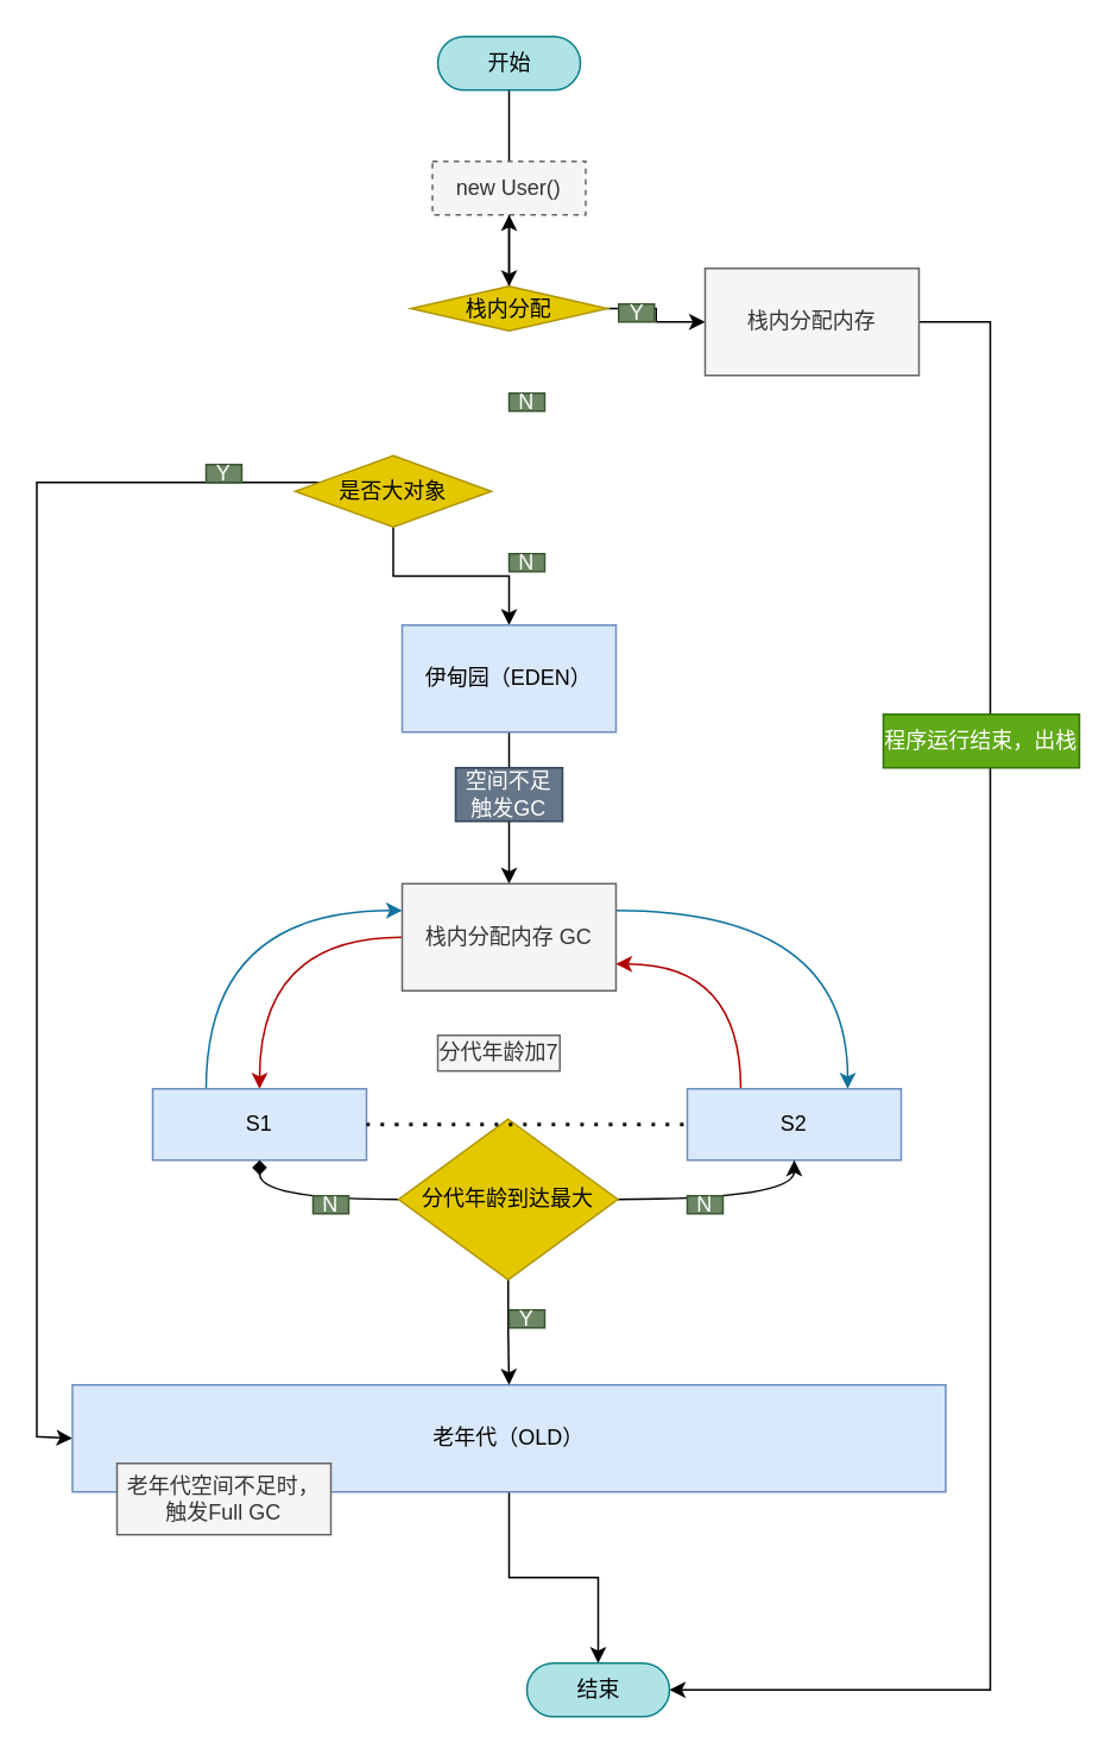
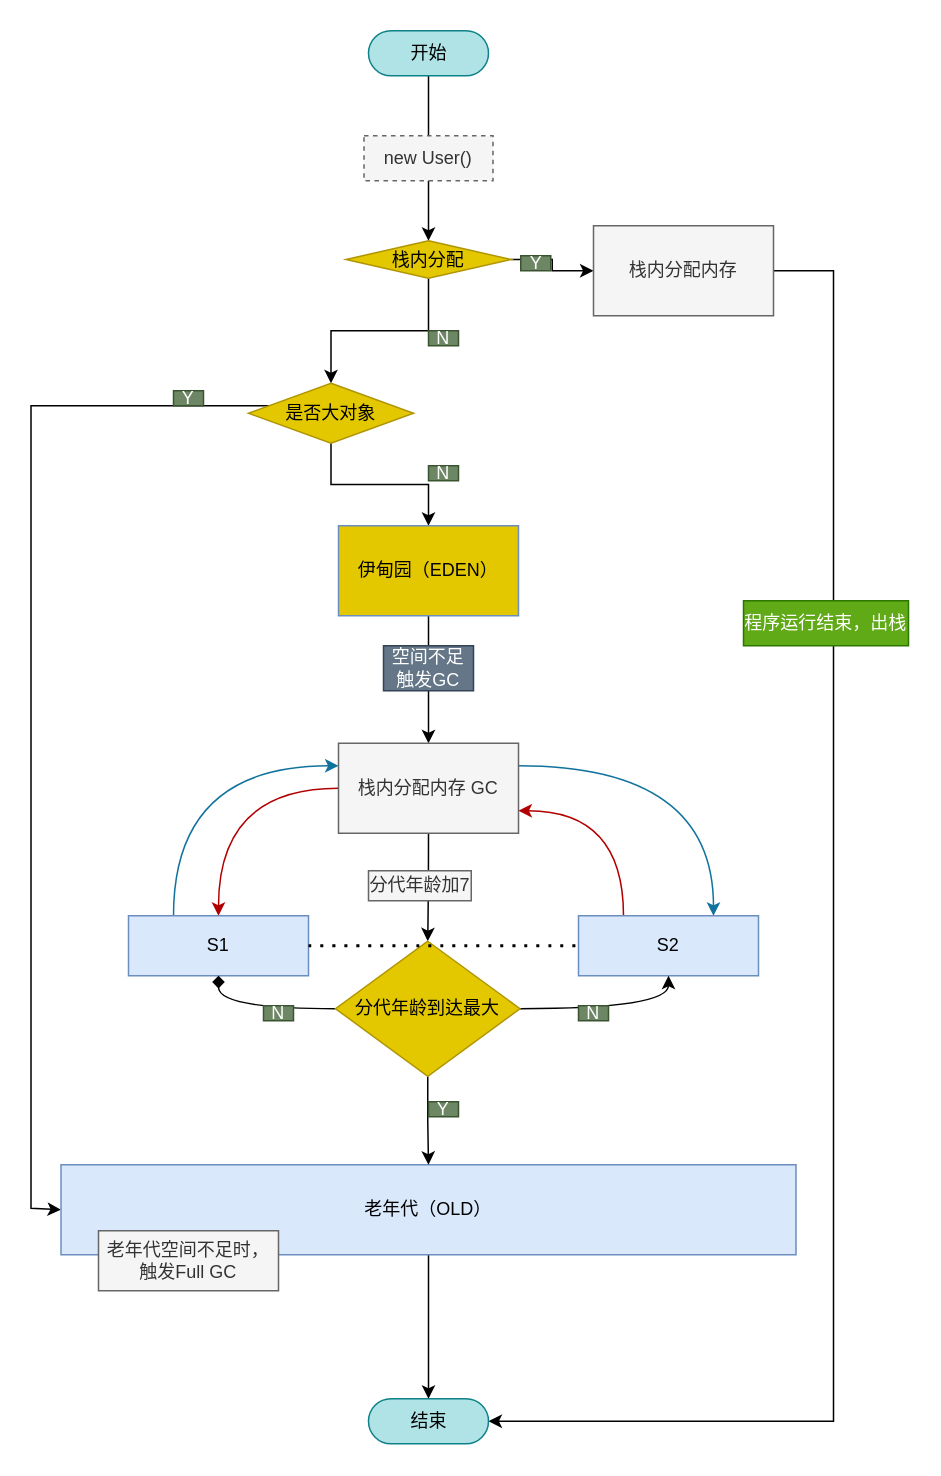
- <mxCell id="6" value="" style="edgeStyle=orthogonalEdgeStyle;rounded=0;orthogonalLoop=1;jettySize=auto;html=1;" edge="1" parent="1" source="7" target="4"><mxGeometry relative="1" as="geometry" /></mxCell>
+ <mxCell id="6" value="" style="edgeStyle=orthogonalEdgeStyle;rounded=0;orthogonalLoop=1;jettySize=auto;html=1;" edge="1" parent="1" source="7" target="10"><mxGeometry relative="1" as="geometry" /></mxCell>
- <mxCell id="16" value="伊甸园（EDEN）" style="rounded=0;whiteSpace=wrap;html=1;fillColor=#dae8fc;strokeColor=#6c8ebf;" vertex="1" parent="1"><mxGeometry x="225" y="350" width="120" height="60" as="geometry" /></mxCell>
+ <mxCell id="16" value="伊甸园（EDEN）" style="rounded=0;whiteSpace=wrap;html=1;fillColor=#e3c800;strokeColor=#6c8ebf;" vertex="1" parent="1"><mxGeometry x="225" y="350" width="120" height="60" as="geometry" /></mxCell>
+ <mxCell id="19" style="edgeStyle=orthogonalEdgeStyle;curved=1;rounded=0;orthogonalLoop=1;jettySize=auto;html=1;entryX=0.5;entryY=0;entryDx=0;entryDy=0;" edge="1" parent="1" source="20" target="29"><mxGeometry relative="1" as="geometry" /></mxCell>
- <mxCell id="31" value="结束" style="html=1;dashed=0;whitespace=wrap;shape=mxgraph.dfd.start;fillColor=#b0e3e6;strokeColor=#0e8088;" vertex="1" parent="1"><mxGeometry x="295" y="932" width="80" height="30" as="geometry" /></mxCell>
+ <mxCell id="31" value="结束" style="html=1;dashed=0;whitespace=wrap;shape=mxgraph.dfd.start;fillColor=#b0e3e6;strokeColor=#0e8088;" vertex="1" parent="1"><mxGeometry x="245" y="932" width="80" height="30" as="geometry" /></mxCell>
